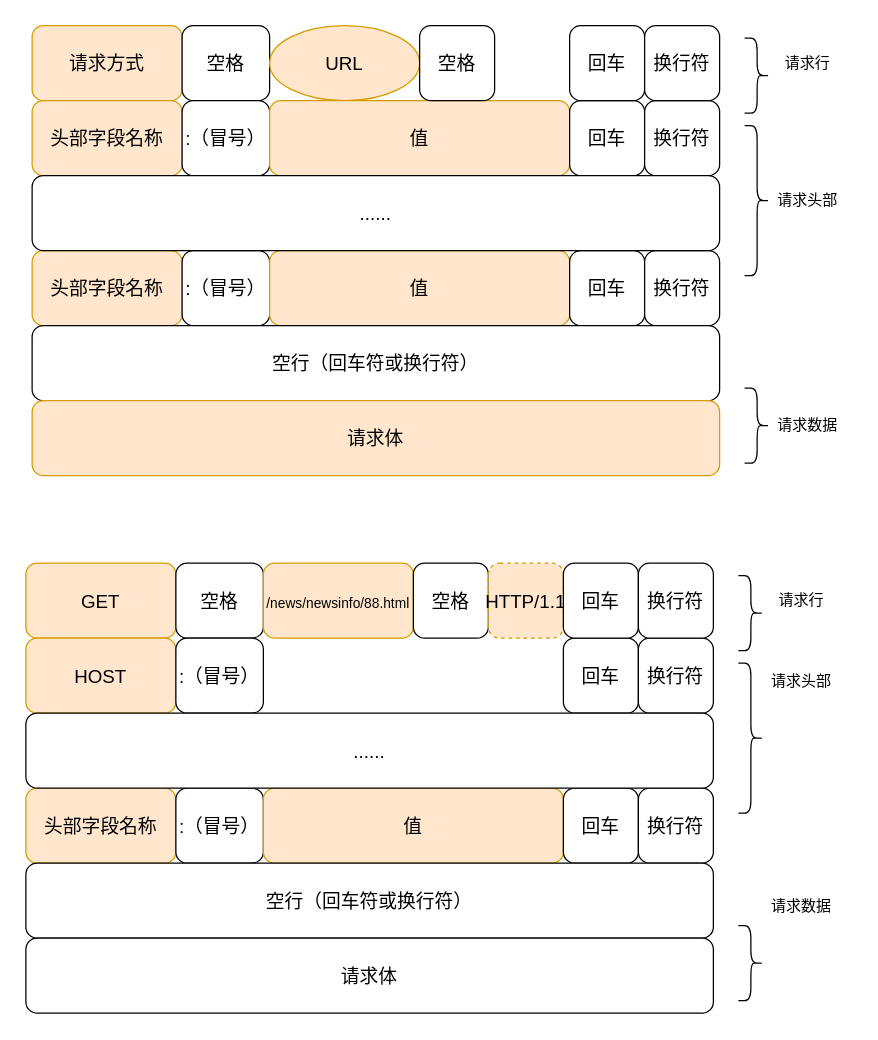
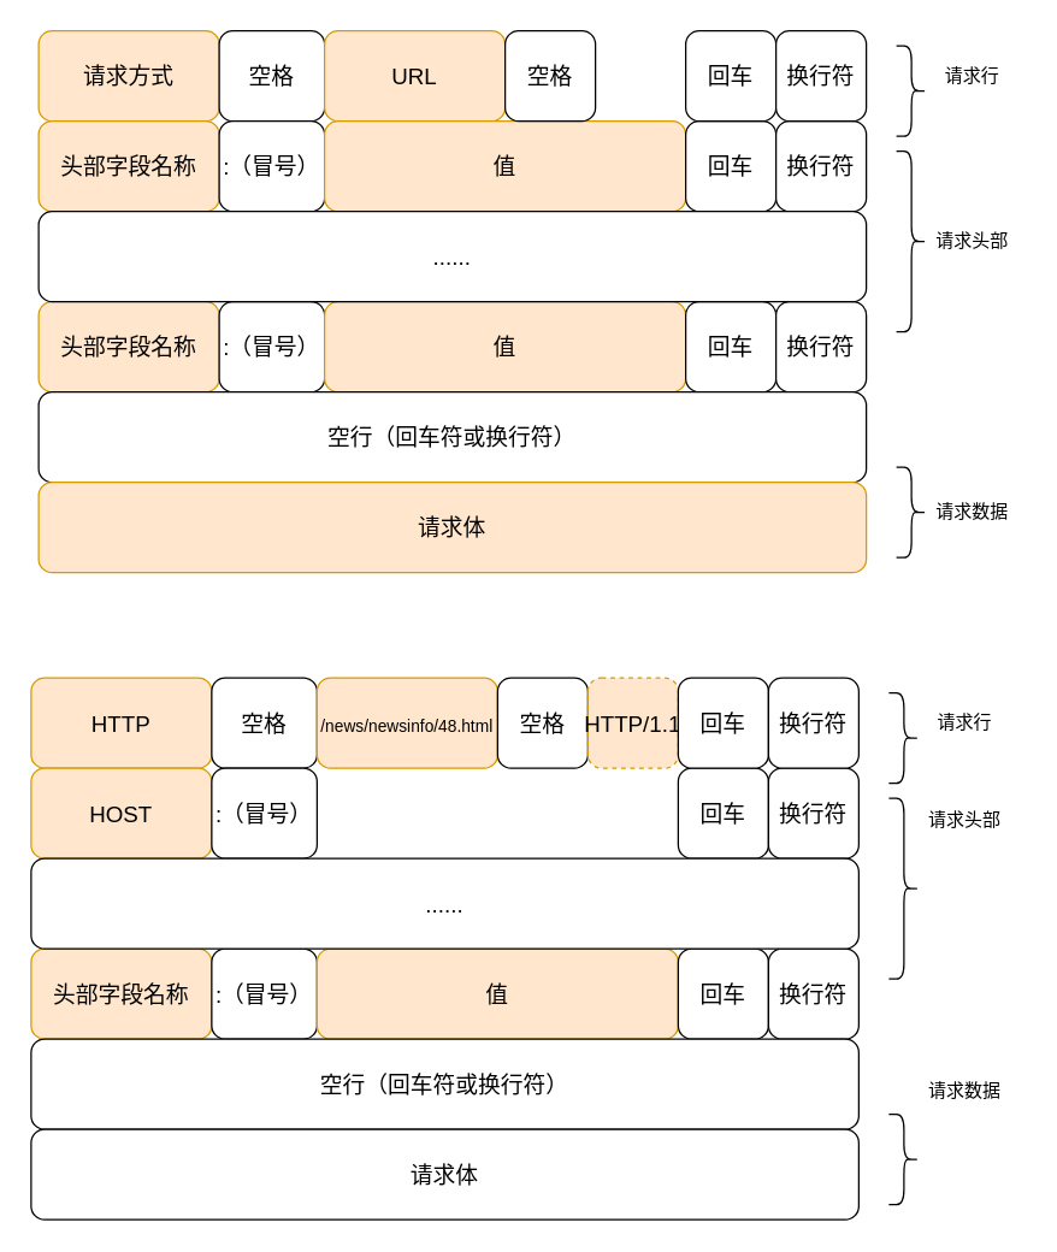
- <mxCell id="4" value="URL" style="ellipse;whiteSpace=wrap;html=1;fontSize=15;fillColor=#ffe6cc;strokeColor=#d79b00;" vertex="1" parent="1"><mxGeometry x="215" y="20" width="120" height="60" as="geometry" /></mxCell>
+ <mxCell id="4" value="URL" style="rounded=1;whiteSpace=wrap;html=1;fontSize=15;fillColor=#ffe6cc;strokeColor=#d79b00;" vertex="1" parent="1"><mxGeometry x="215" y="20" width="120" height="60" as="geometry" /></mxCell>
- <mxCell id="27" value="GET" style="rounded=1;whiteSpace=wrap;html=1;fontSize=15;fillColor=#ffe6cc;strokeColor=#d79b00;" vertex="1" parent="1"><mxGeometry x="20" y="450" width="120" height="60" as="geometry" /></mxCell>
+ <mxCell id="27" value="HTTP" style="rounded=1;whiteSpace=wrap;html=1;fontSize=15;fillColor=#ffe6cc;strokeColor=#d79b00;" vertex="1" parent="1"><mxGeometry x="20" y="450" width="120" height="60" as="geometry" /></mxCell>
- <mxCell id="29" value="&lt;font style=&quot;font-size: 11px;&quot;&gt;/news/newsinfo/88.html&lt;/font&gt;" style="rounded=1;whiteSpace=wrap;html=1;fontSize=15;fillColor=#ffe6cc;strokeColor=#d79b00;" vertex="1" parent="1"><mxGeometry x="210" y="450" width="120" height="60" as="geometry" /></mxCell>
+ <mxCell id="29" value="&lt;font style=&quot;font-size: 11px;&quot;&gt;/news/newsinfo/48.html&lt;/font&gt;" style="rounded=1;whiteSpace=wrap;html=1;fontSize=15;fillColor=#ffe6cc;strokeColor=#d79b00;" vertex="1" parent="1"><mxGeometry x="210" y="450" width="120" height="60" as="geometry" /></mxCell>
